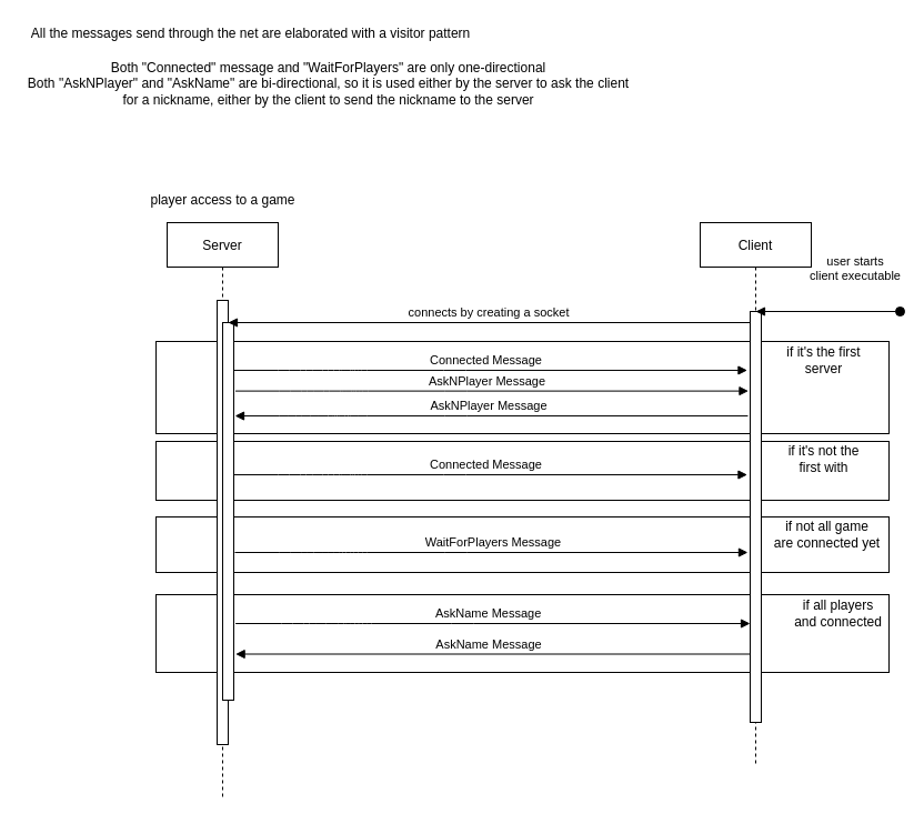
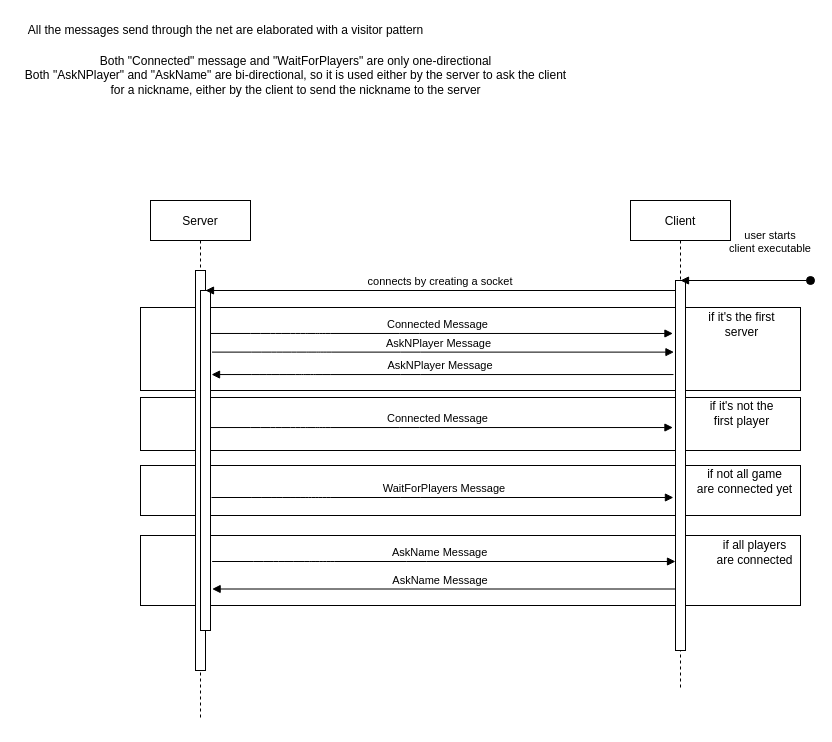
- <mxCell id="13" value="player access to a game" style="text;html=1;align=center;verticalAlign=middle;resizable=0;points=[];autosize=1;strokeColor=none;" vertex="1" parent="1"><mxGeometry x="130" y="170" width="140" height="20" as="geometry" /></mxCell>
- <mxCell id="3" value="&lt;div&gt;if it's not the&lt;/div&gt;&lt;div&gt;first with&lt;br&gt;&lt;/div&gt;" style="text;html=1;align=center;verticalAlign=middle;resizable=0;points=[];autosize=1;strokeColor=none;snapToPoint=0;container=0;" vertex="1" parent="2"><mxGeometry x="560.661" y="1.472" width="80" height="30" as="geometry" /></mxCell>
+ <mxCell id="3" value="&lt;div&gt;if it's not the&lt;/div&gt;&lt;div&gt;first player&lt;br&gt;&lt;/div&gt;" style="text;html=1;align=center;verticalAlign=middle;resizable=0;points=[];autosize=1;strokeColor=none;snapToPoint=0;container=0;" vertex="1" parent="2"><mxGeometry x="560.661" y="1.472" width="80" height="30" as="geometry" /></mxCell>
- <mxCell id="15" value="&lt;div&gt;if all players&lt;/div&gt;&lt;div&gt;and connected&lt;br&gt;&lt;/div&gt;" style="text;html=1;align=center;verticalAlign=middle;resizable=0;points=[];autosize=1;strokeColor=none;snapToPoint=0;container=0;" vertex="1" parent="14"><mxGeometry x="569.313" y="1.944" width="90" height="30" as="geometry" /></mxCell>
+ <mxCell id="15" value="&lt;div&gt;if all players&lt;/div&gt;&lt;div&gt;are connected&lt;br&gt;&lt;/div&gt;" style="text;html=1;align=center;verticalAlign=middle;resizable=0;points=[];autosize=1;strokeColor=none;snapToPoint=0;container=0;" vertex="1" parent="14"><mxGeometry x="569.313" y="1.944" width="90" height="30" as="geometry" /></mxCell>
